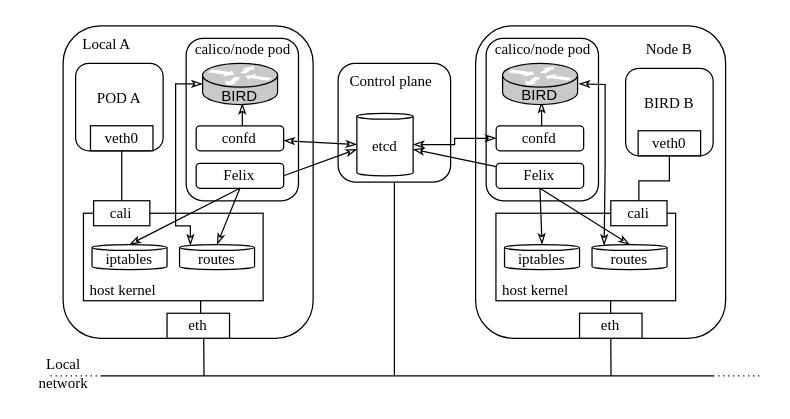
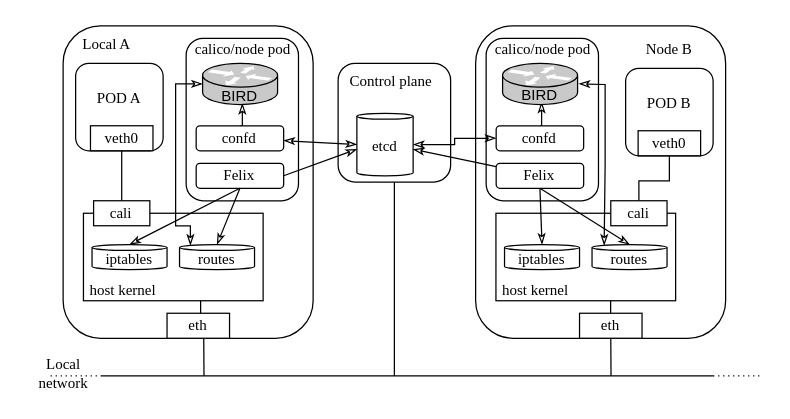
- <mxCell id="39" value="&lt;font face=&quot;newcomputermodern&quot;&gt;BIRD B&lt;br&gt;&lt;br&gt;&lt;/font&gt;" style="rounded=1;whiteSpace=wrap;html=1;fillColor=none;" parent="1" vertex="1"><mxGeometry x="500" y="54" width="70" height="70" as="geometry" /></mxCell>
+ <mxCell id="39" value="&lt;font face=&quot;newcomputermodern&quot;&gt;POD B&lt;br&gt;&lt;br&gt;&lt;/font&gt;" style="rounded=1;whiteSpace=wrap;html=1;fillColor=none;" parent="1" vertex="1"><mxGeometry x="500" y="54" width="70" height="70" as="geometry" /></mxCell>
